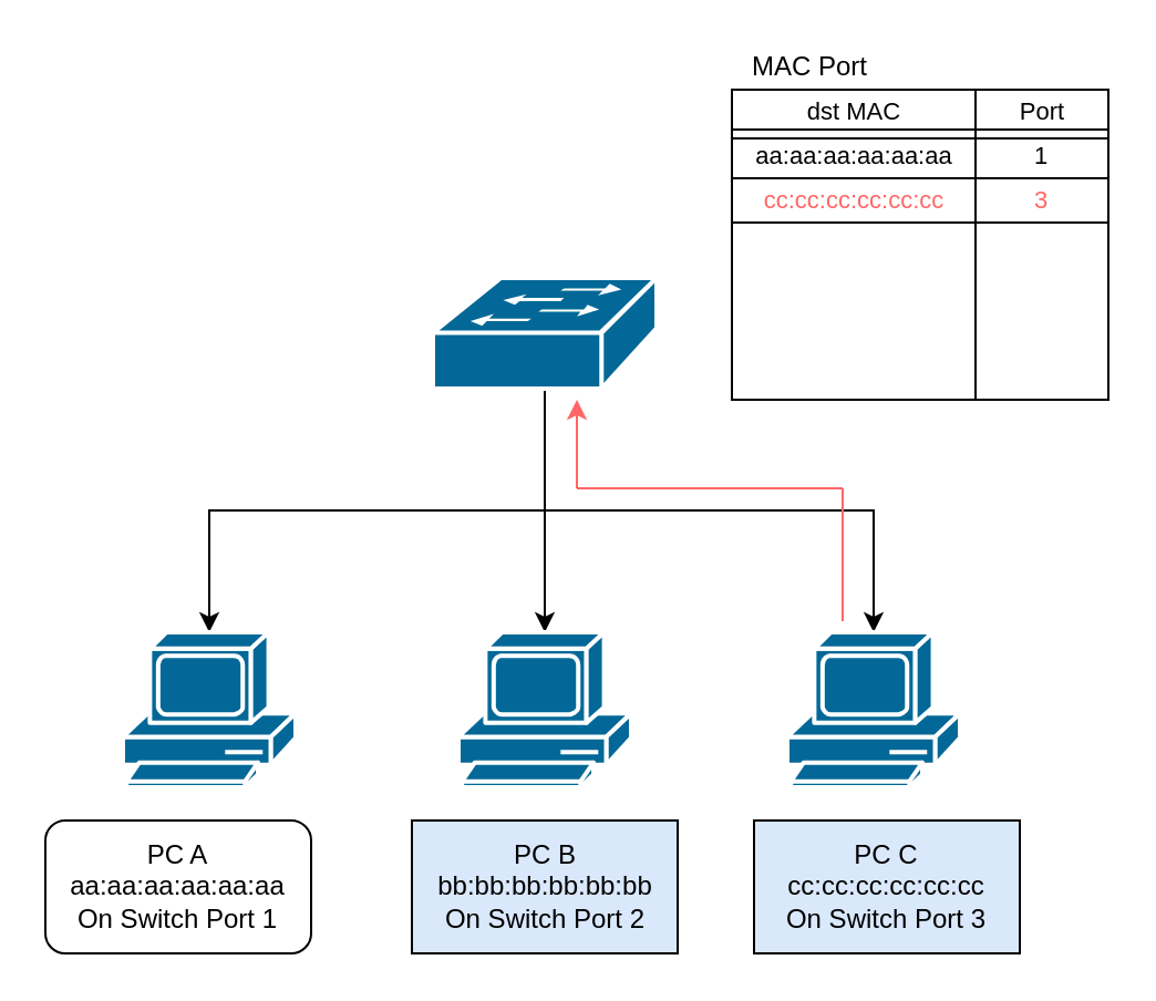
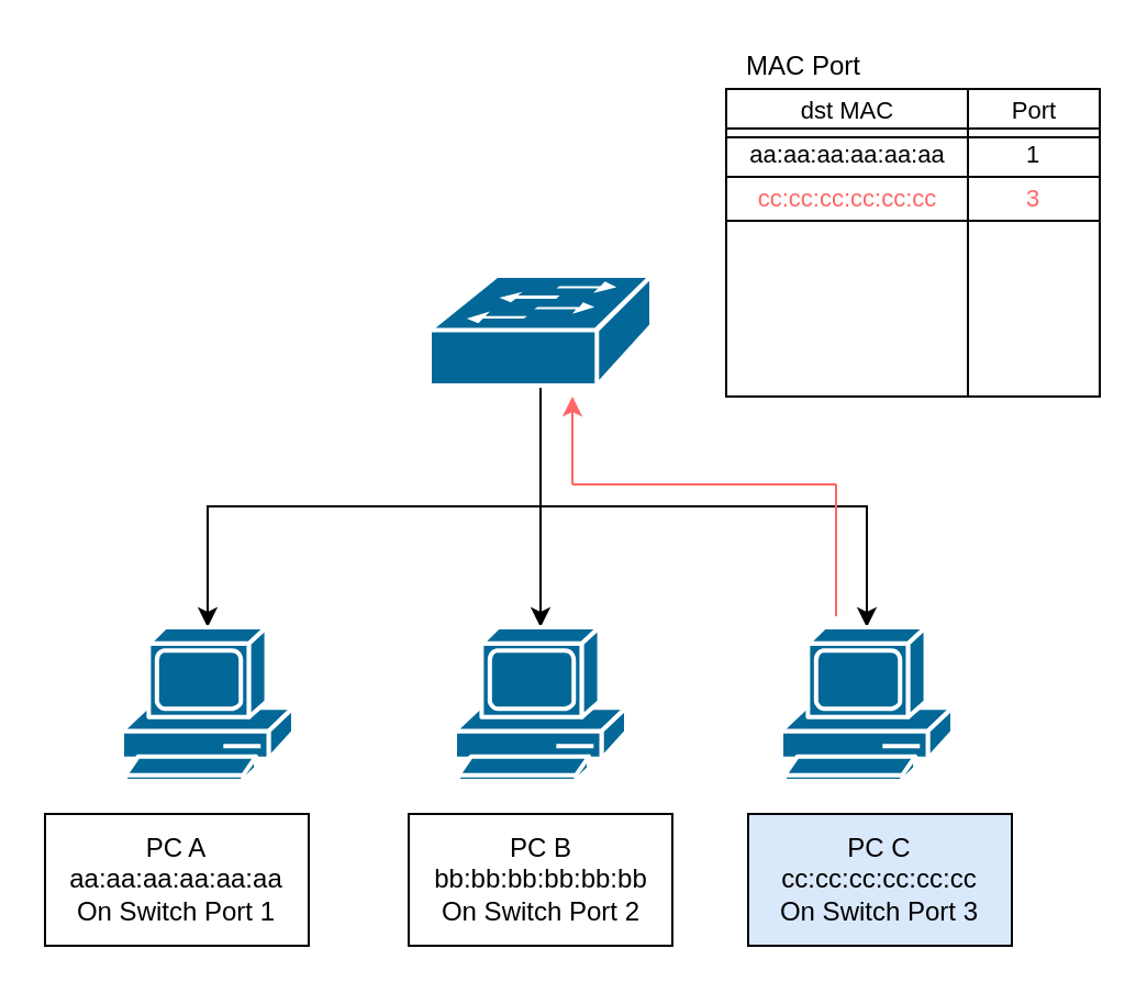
- <mxCell id="9" value="PC A&lt;br&gt;aa:aa:aa:aa:aa:aa&lt;br&gt;On Switch Port 1" style="whiteSpace=wrap;html=1;rounded=1;" parent="1" vertex="1"><mxGeometry x="20" y="370" width="120" height="60" as="geometry" /></mxCell>
+ <mxCell id="9" value="PC A&lt;br&gt;aa:aa:aa:aa:aa:aa&lt;br&gt;On Switch Port 1" style="rounded=0;whiteSpace=wrap;html=1;" parent="1" vertex="1"><mxGeometry x="20" y="370" width="120" height="60" as="geometry" /></mxCell>
- <mxCell id="10" value="PC B&lt;br&gt;bb:bb:bb:bb:bb:bb&lt;br&gt;On Switch Port 2" style="rounded=0;whiteSpace=wrap;html=1;fillColor=#dae8fc;" parent="1" vertex="1"><mxGeometry x="185.5" y="370" width="120" height="60" as="geometry" /></mxCell>
+ <mxCell id="10" value="PC B&lt;br&gt;bb:bb:bb:bb:bb:bb&lt;br&gt;On Switch Port 2" style="rounded=0;whiteSpace=wrap;html=1;" parent="1" vertex="1"><mxGeometry x="185.5" y="370" width="120" height="60" as="geometry" /></mxCell>
